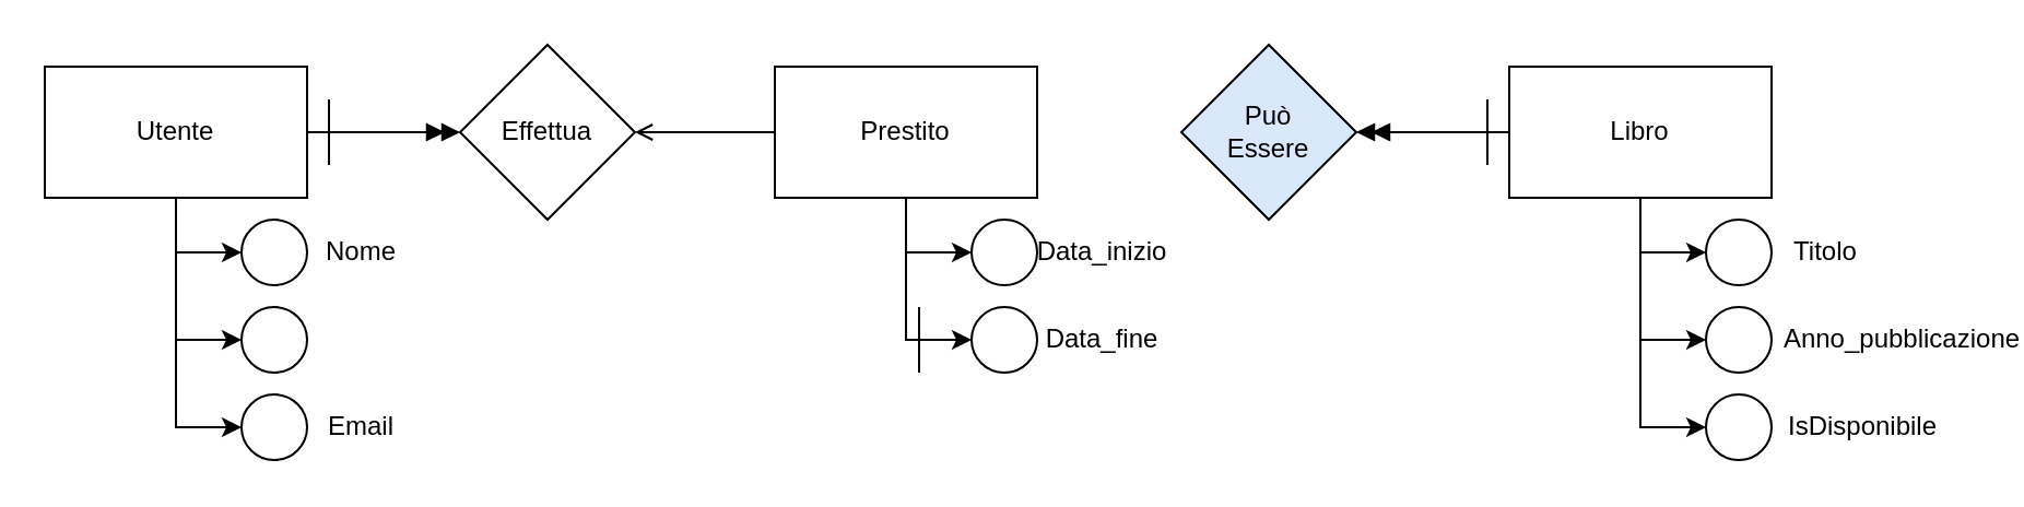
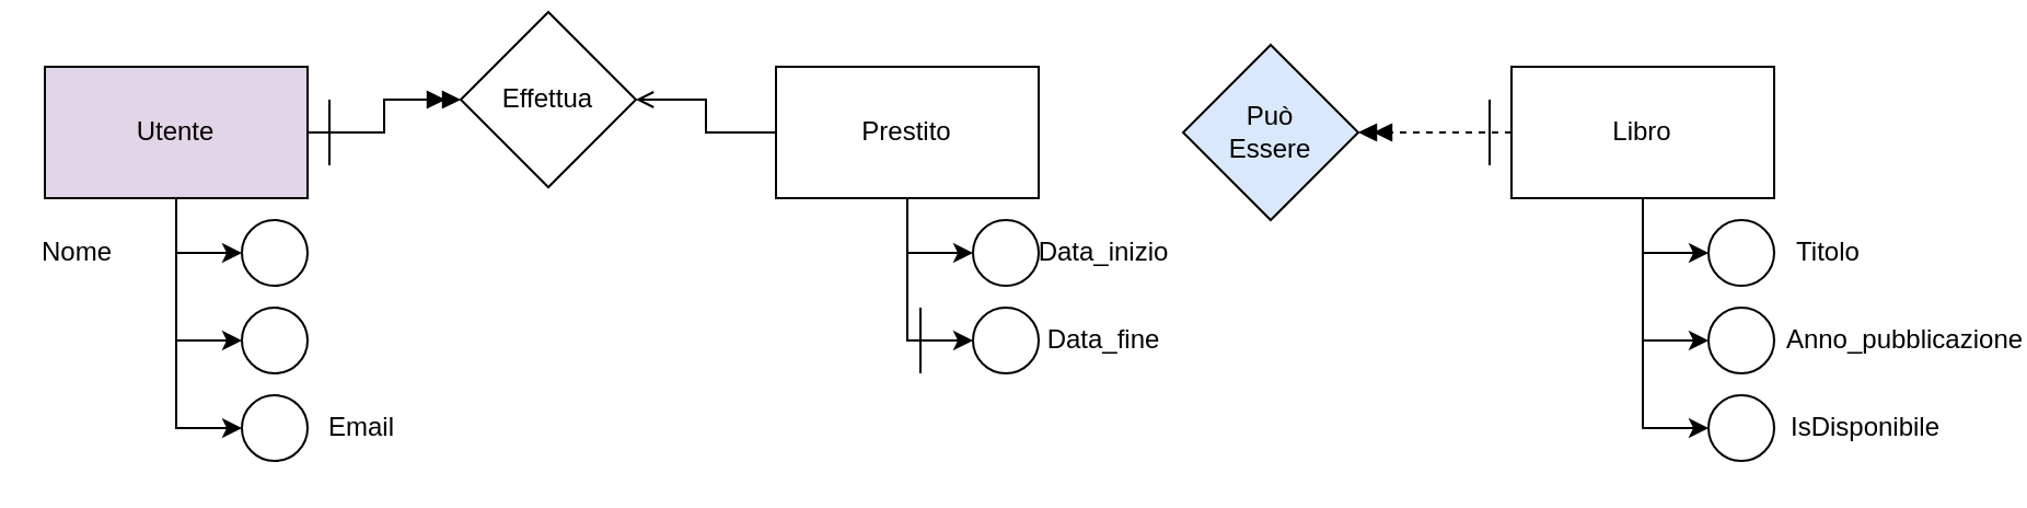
- <mxCell id="5" value="Utente" style="rounded=0;whiteSpace=wrap;html=1;" parent="1" vertex="1"><mxGeometry x="20" y="30" width="120" height="60" as="geometry" /></mxCell>
+ <mxCell id="5" value="Utente" style="rounded=0;whiteSpace=wrap;html=1;fillColor=#e1d5e7;" parent="1" vertex="1"><mxGeometry x="20" y="30" width="120" height="60" as="geometry" /></mxCell>
- <mxCell id="13" value="Effettua" style="rhombus;whiteSpace=wrap;html=1;" parent="1" vertex="1"><mxGeometry x="210" y="20" width="80" height="80" as="geometry" /></mxCell>
+ <mxCell id="13" value="Effettua" style="rhombus;whiteSpace=wrap;html=1;" parent="1" vertex="1"><mxGeometry x="210" y="5" width="80" height="80" as="geometry" /></mxCell>
- <mxCell id="11" style="edgeStyle=orthogonalEdgeStyle;rounded=0;orthogonalLoop=1;jettySize=auto;html=1;exitX=0;exitY=0.5;exitDx=0;exitDy=0;entryX=1;entryY=0.5;entryDx=0;entryDy=0;endArrow=doubleBlock;endFill=1;" parent="1" source="12" target="14" edge="1"><mxGeometry relative="1" as="geometry" /></mxCell>
+ <mxCell id="11" style="edgeStyle=orthogonalEdgeStyle;rounded=0;orthogonalLoop=1;jettySize=auto;html=1;exitX=0;exitY=0.5;exitDx=0;exitDy=0;entryX=1;entryY=0.5;entryDx=0;entryDy=0;endArrow=doubleBlock;endFill=1;dashed=1;" parent="1" source="12" target="14" edge="1"><mxGeometry relative="1" as="geometry" /></mxCell>
- <mxCell id="19" value="Nome" style="text;html=1;align=center;verticalAlign=middle;whiteSpace=wrap;rounded=0;" parent="1" vertex="1"><mxGeometry x="140" y="100" width="50" height="30" as="geometry" /></mxCell>
+ <mxCell id="19" value="Nome" style="text;html=1;align=center;verticalAlign=middle;whiteSpace=wrap;rounded=0;" parent="1" vertex="1"><mxGeometry x="10" y="100" width="50" height="30" as="geometry" /></mxCell>
